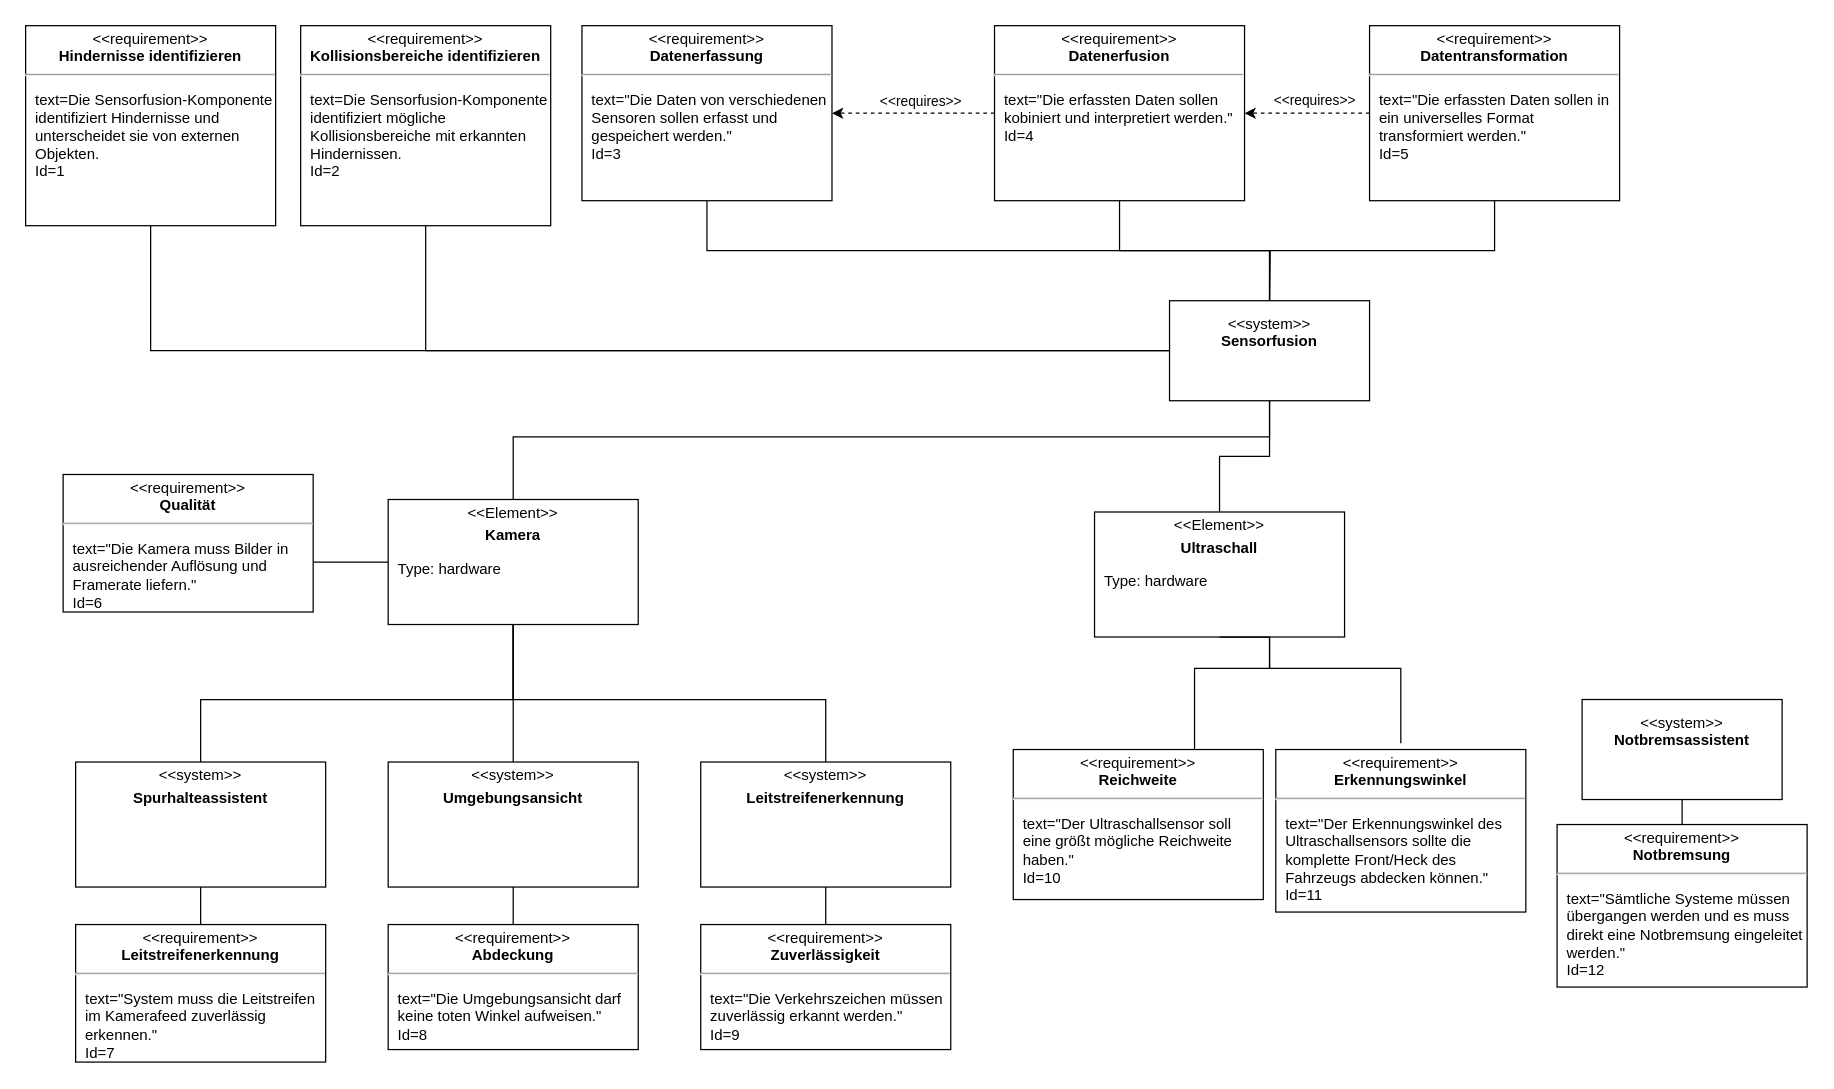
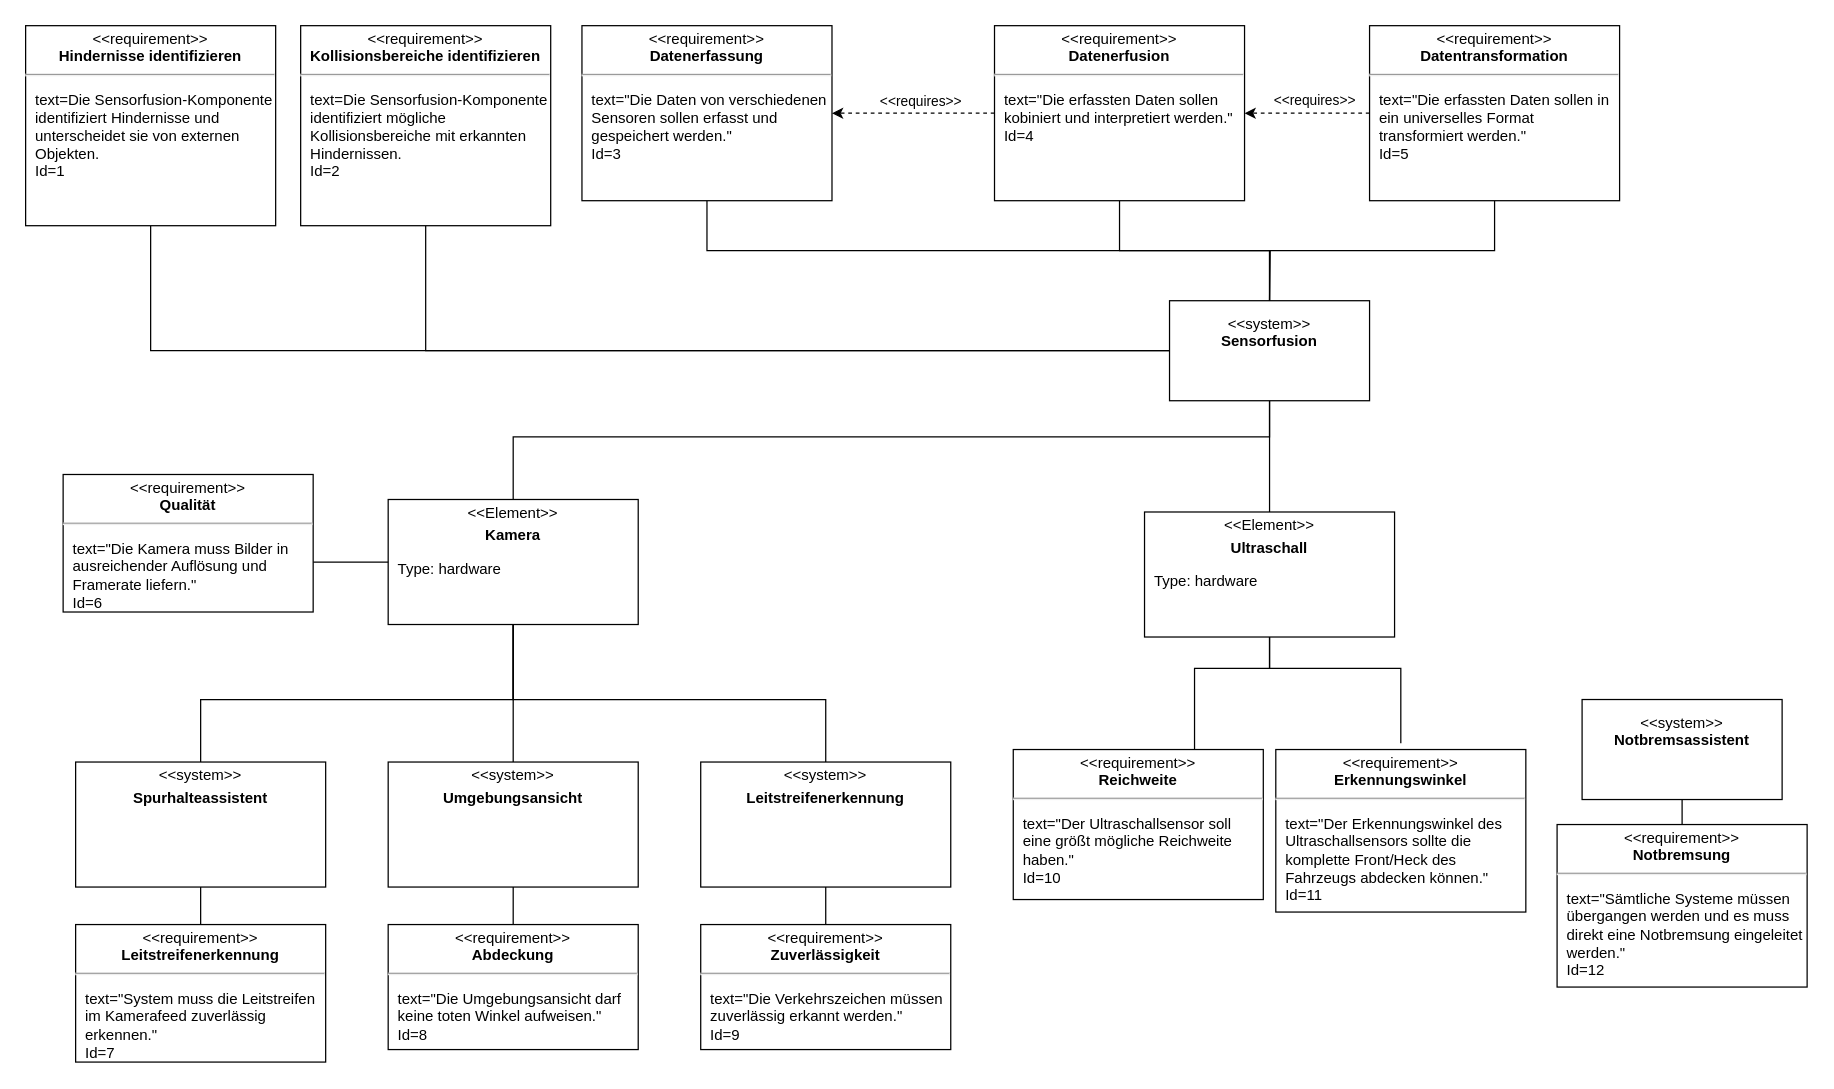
- <mxCell id="5" value="&lt;p style=&quot;margin:0px;margin-top:4px;text-align:center;&quot;&gt;&amp;lt;&amp;lt;Element&amp;gt;&amp;gt;&lt;br&gt;&lt;/p&gt;&lt;p style=&quot;margin:0px;margin-top:4px;text-align:center;&quot;&gt;&lt;b&gt;Ultraschall&lt;/b&gt;&lt;/p&gt;&lt;p&gt;&lt;/p&gt;&lt;p style=&quot;margin:0px;margin-left:8px;text-align:left;&quot;&gt;Type: hardware&lt;/p&gt;" style="shape=rect;overflow=fill;html=1;whiteSpace=wrap;align=center;" parent="1" vertex="1"><mxGeometry x="875" y="409" width="200" height="100" as="geometry" /></mxCell>
+ <mxCell id="5" value="&lt;p style=&quot;margin:0px;margin-top:4px;text-align:center;&quot;&gt;&amp;lt;&amp;lt;Element&amp;gt;&amp;gt;&lt;br&gt;&lt;/p&gt;&lt;p style=&quot;margin:0px;margin-top:4px;text-align:center;&quot;&gt;&lt;b&gt;Ultraschall&lt;/b&gt;&lt;/p&gt;&lt;p&gt;&lt;/p&gt;&lt;p style=&quot;margin:0px;margin-left:8px;text-align:left;&quot;&gt;Type: hardware&lt;/p&gt;" style="shape=rect;overflow=fill;html=1;whiteSpace=wrap;align=center;" parent="1" vertex="1"><mxGeometry x="915" y="409" width="200" height="100" as="geometry" /></mxCell>
